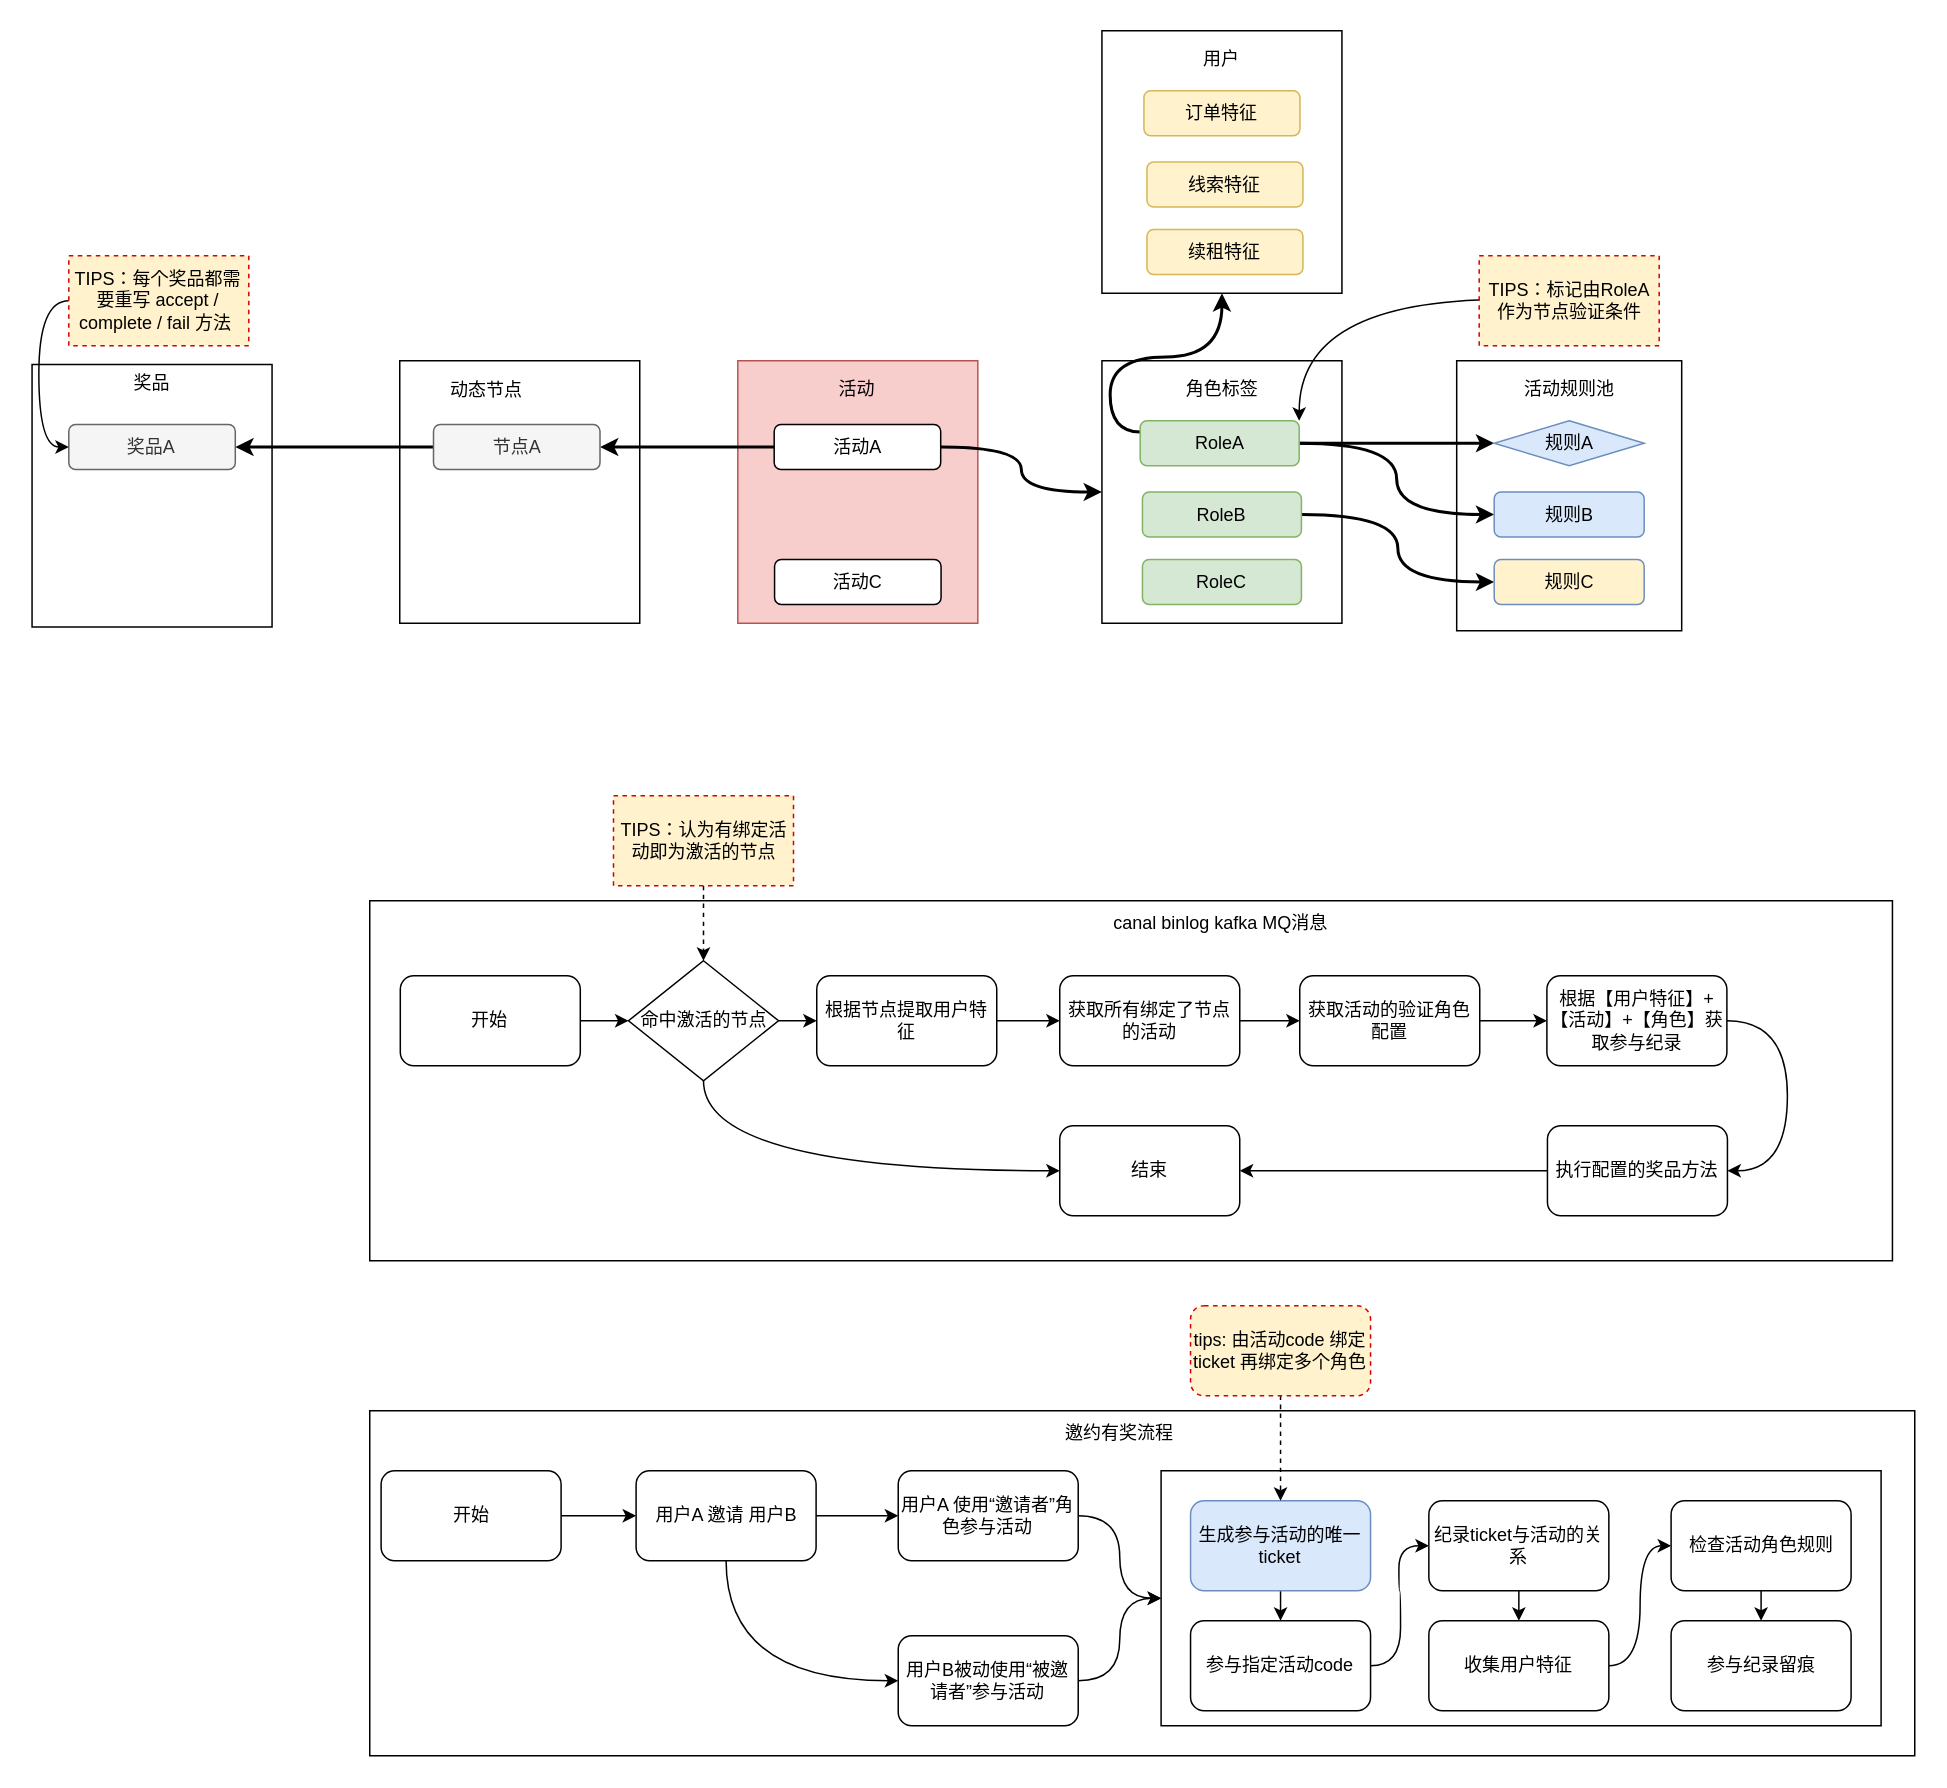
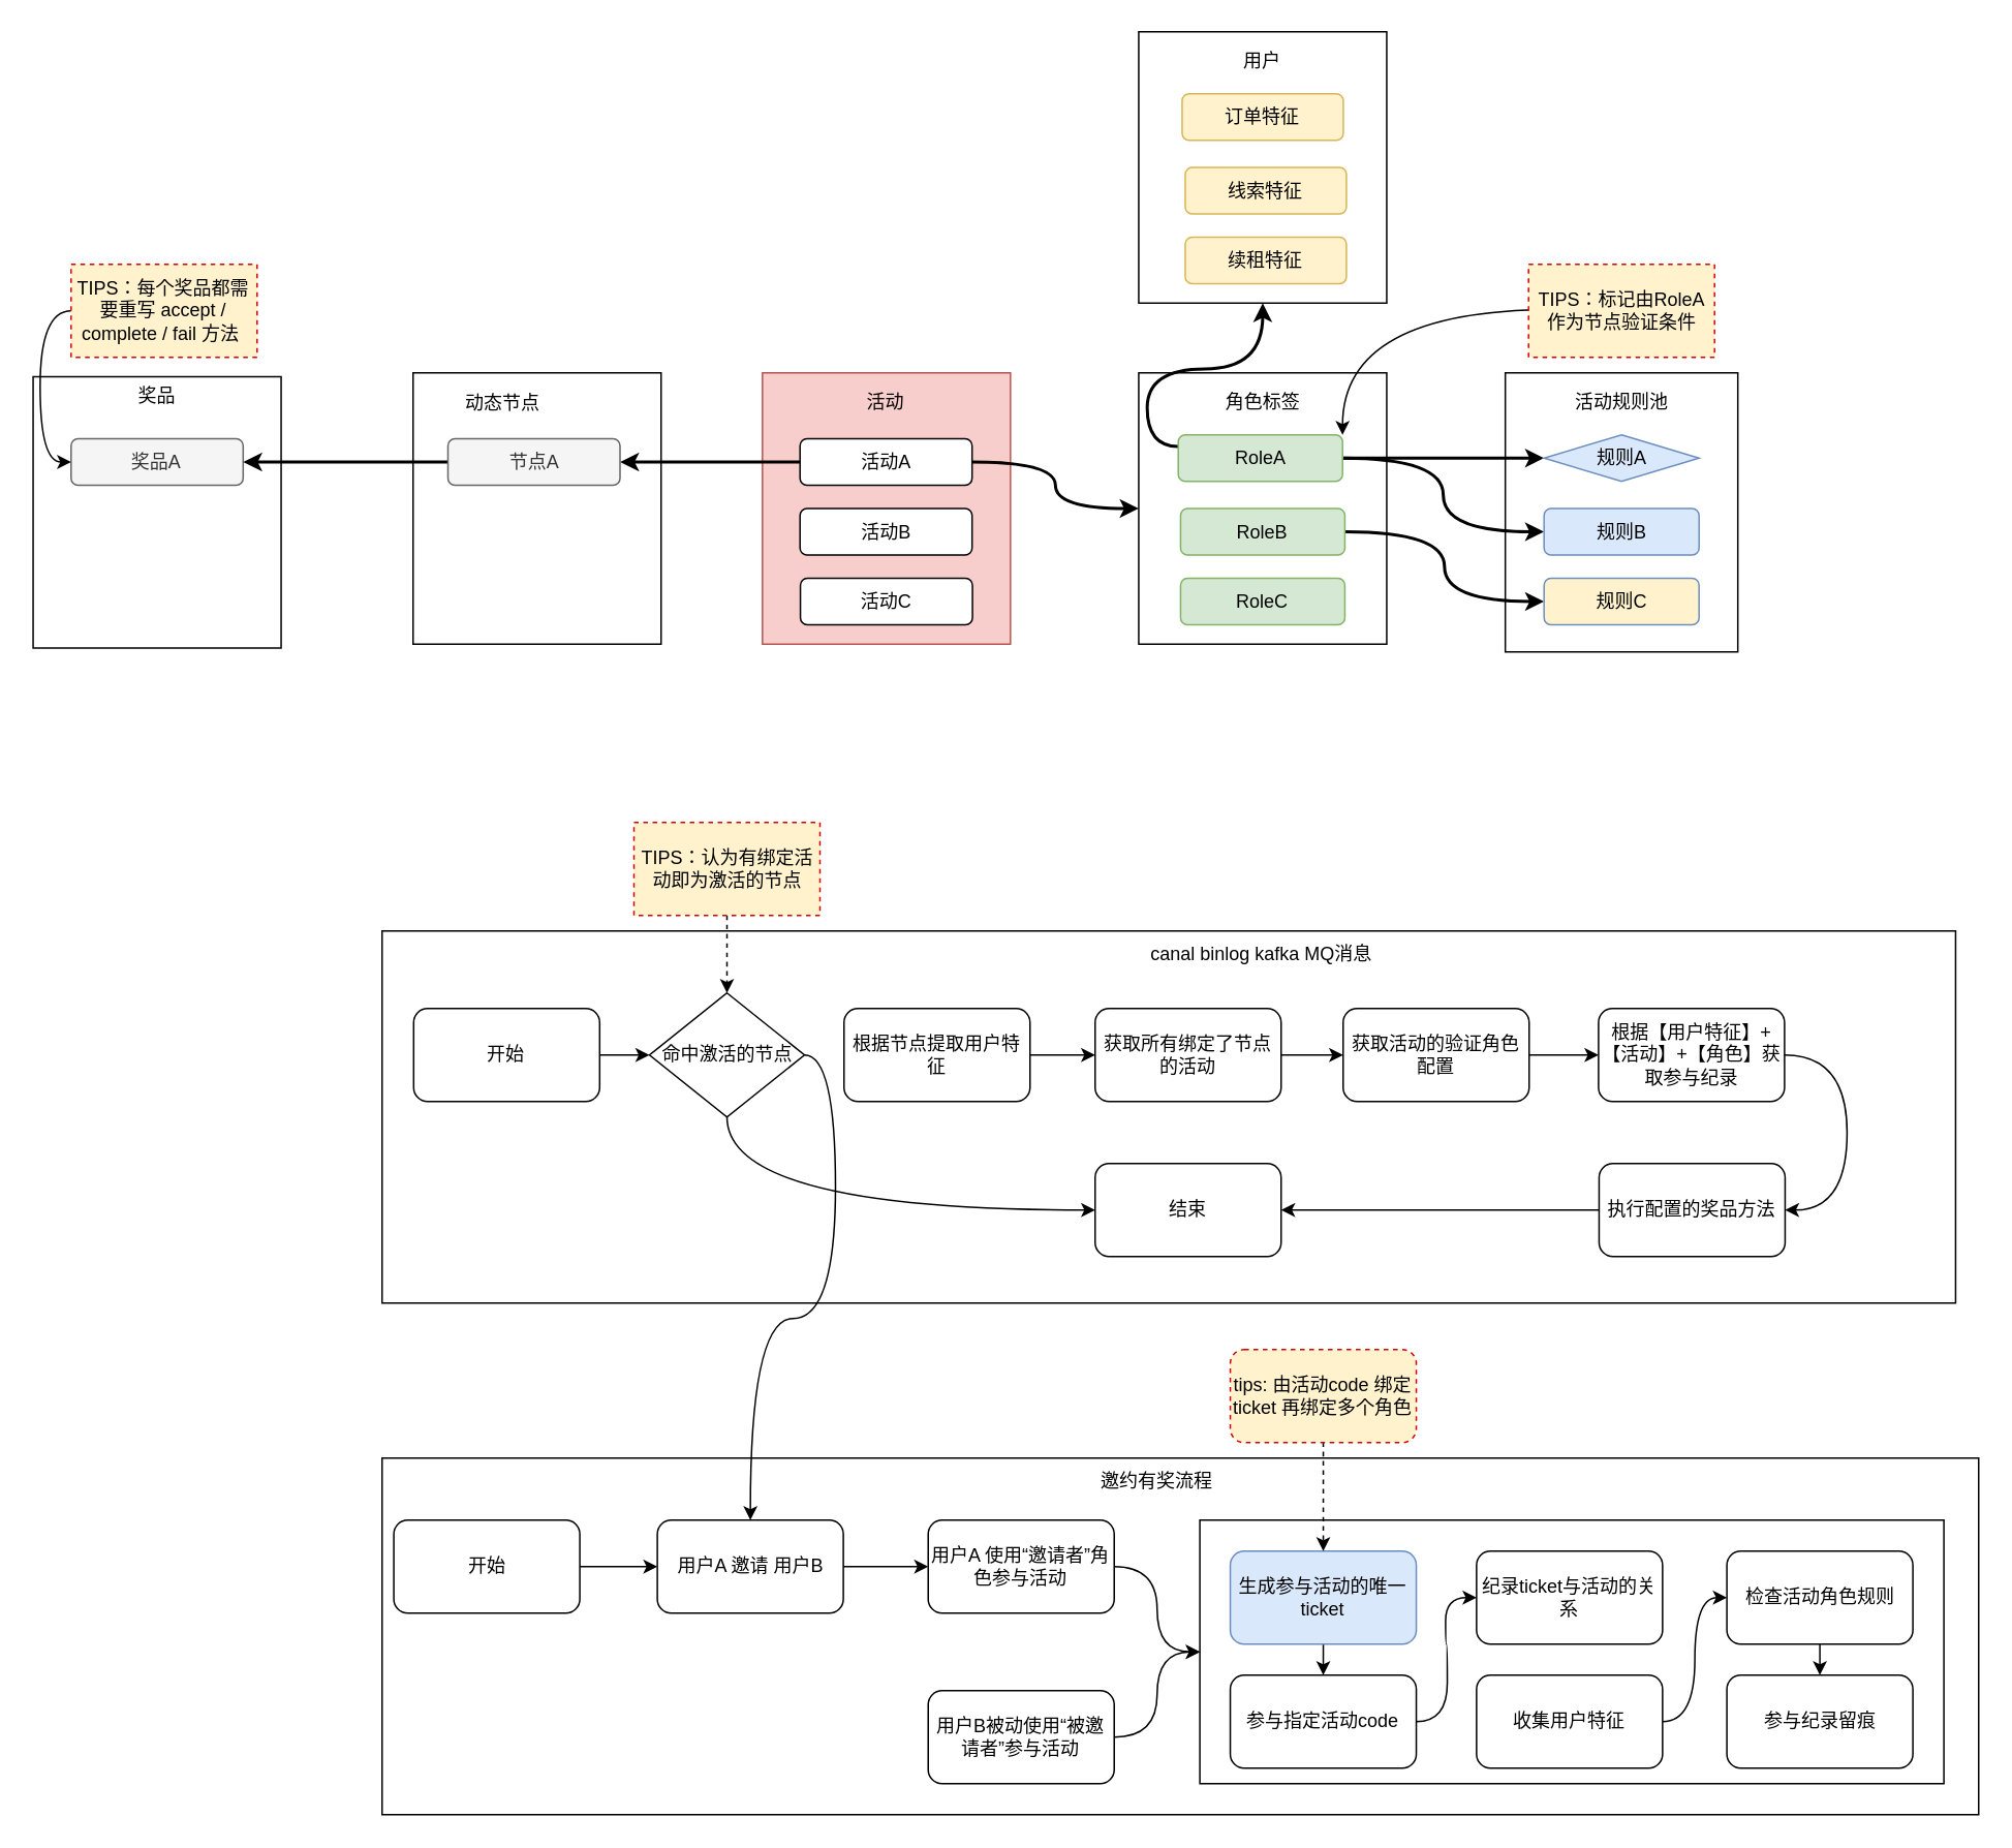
+ <mxCell id="14" value="活动B" style="rounded=1;whiteSpace=wrap;html=1;" vertex="1" parent="1"><mxGeometry x="515.63" y="327.5" width="111" height="30" as="geometry" /></mxCell>
- <mxCell id="72" style="edgeStyle=orthogonalEdgeStyle;curved=1;rounded=0;orthogonalLoop=1;jettySize=auto;html=1;exitX=1;exitY=0.5;exitDx=0;exitDy=0;entryX=0;entryY=0.5;entryDx=0;entryDy=0;" edge="1" parent="1" source="73" target="70"><mxGeometry relative="1" as="geometry" /></mxCell>
+ <mxCell id="72" style="edgeStyle=orthogonalEdgeStyle;curved=1;rounded=0;orthogonalLoop=1;jettySize=auto;html=1;exitX=1;exitY=0.5;exitDx=0;exitDy=0;" edge="1" parent="1" source="73" target="48"><mxGeometry relative="1" as="geometry" /></mxCell>
- <mxCell id="52" style="edgeStyle=orthogonalEdgeStyle;curved=1;rounded=0;orthogonalLoop=1;jettySize=auto;html=1;exitX=0.5;exitY=1;exitDx=0;exitDy=0;entryX=0.5;entryY=0;entryDx=0;entryDy=0;" edge="1" parent="1" source="53" target="38"><mxGeometry relative="1" as="geometry" /></mxCell>
- <mxCell id="47" style="edgeStyle=orthogonalEdgeStyle;curved=1;rounded=0;orthogonalLoop=1;jettySize=auto;html=1;exitX=0.5;exitY=1;exitDx=0;exitDy=0;entryX=0;entryY=0.5;entryDx=0;entryDy=0;" edge="1" parent="1" source="48" target="45"><mxGeometry relative="1" as="geometry" /></mxCell>
